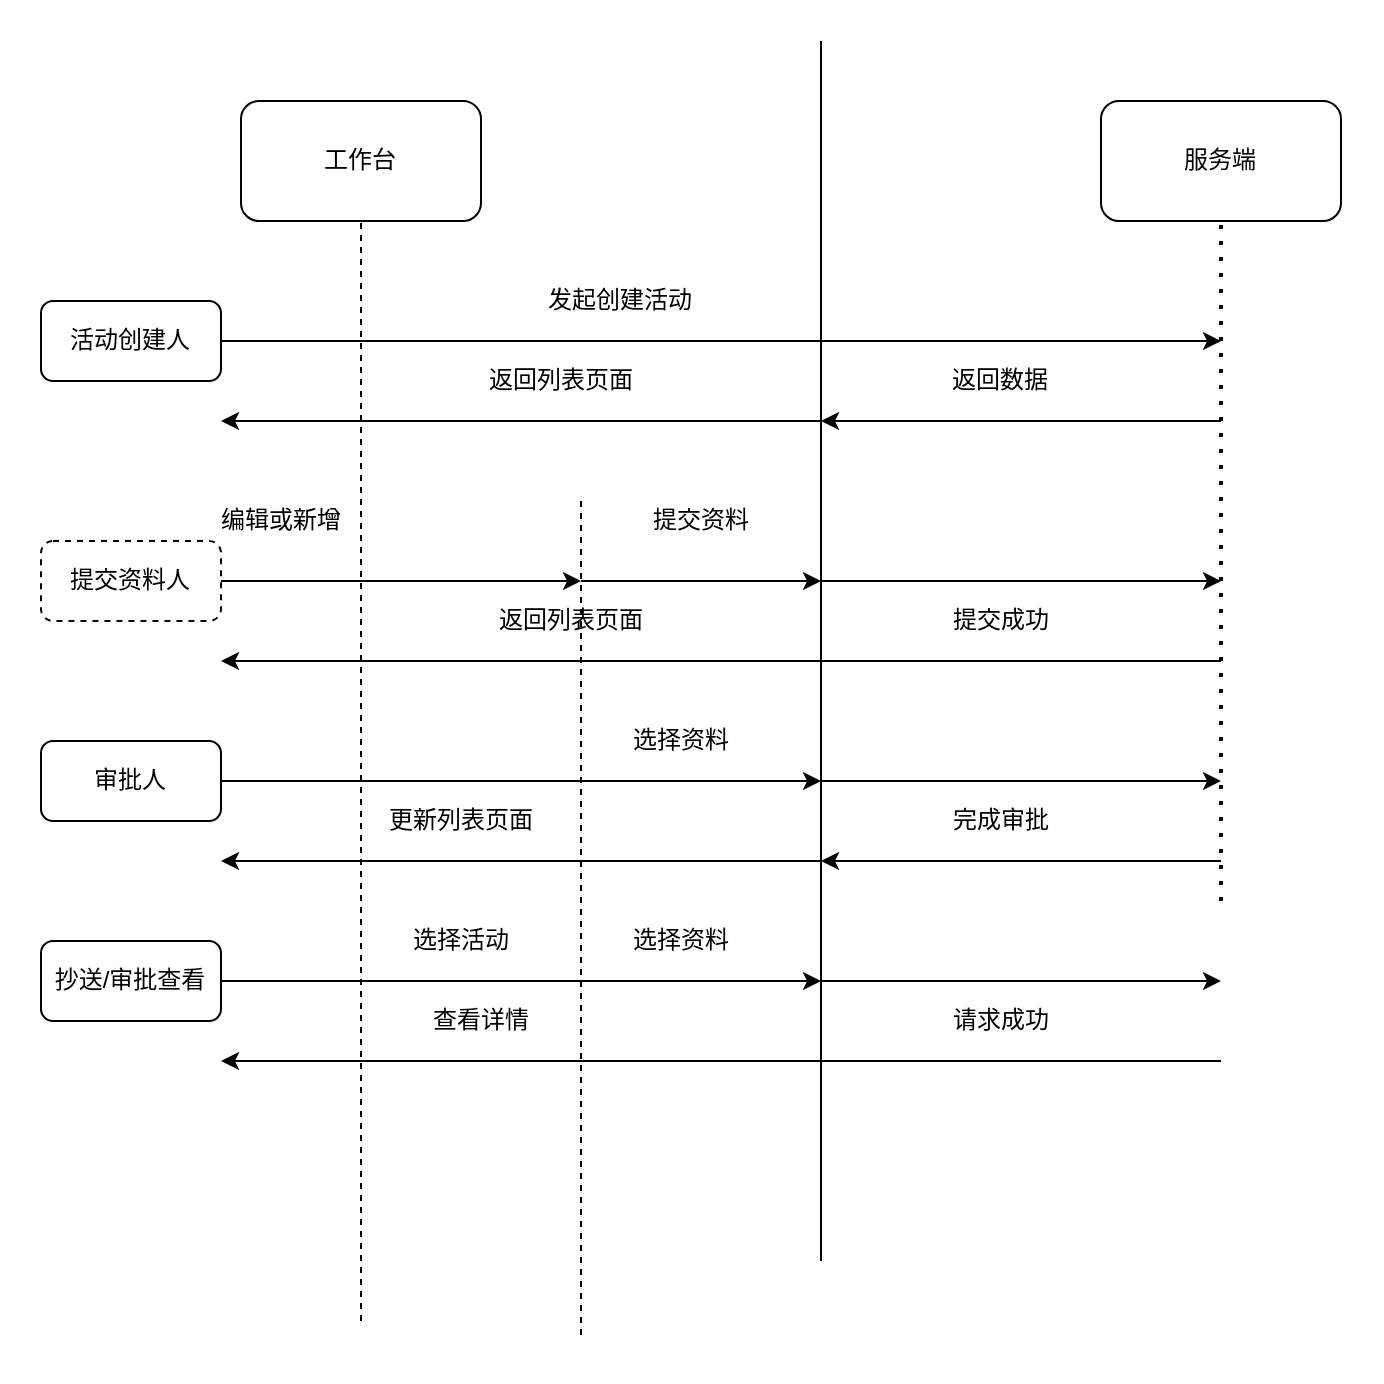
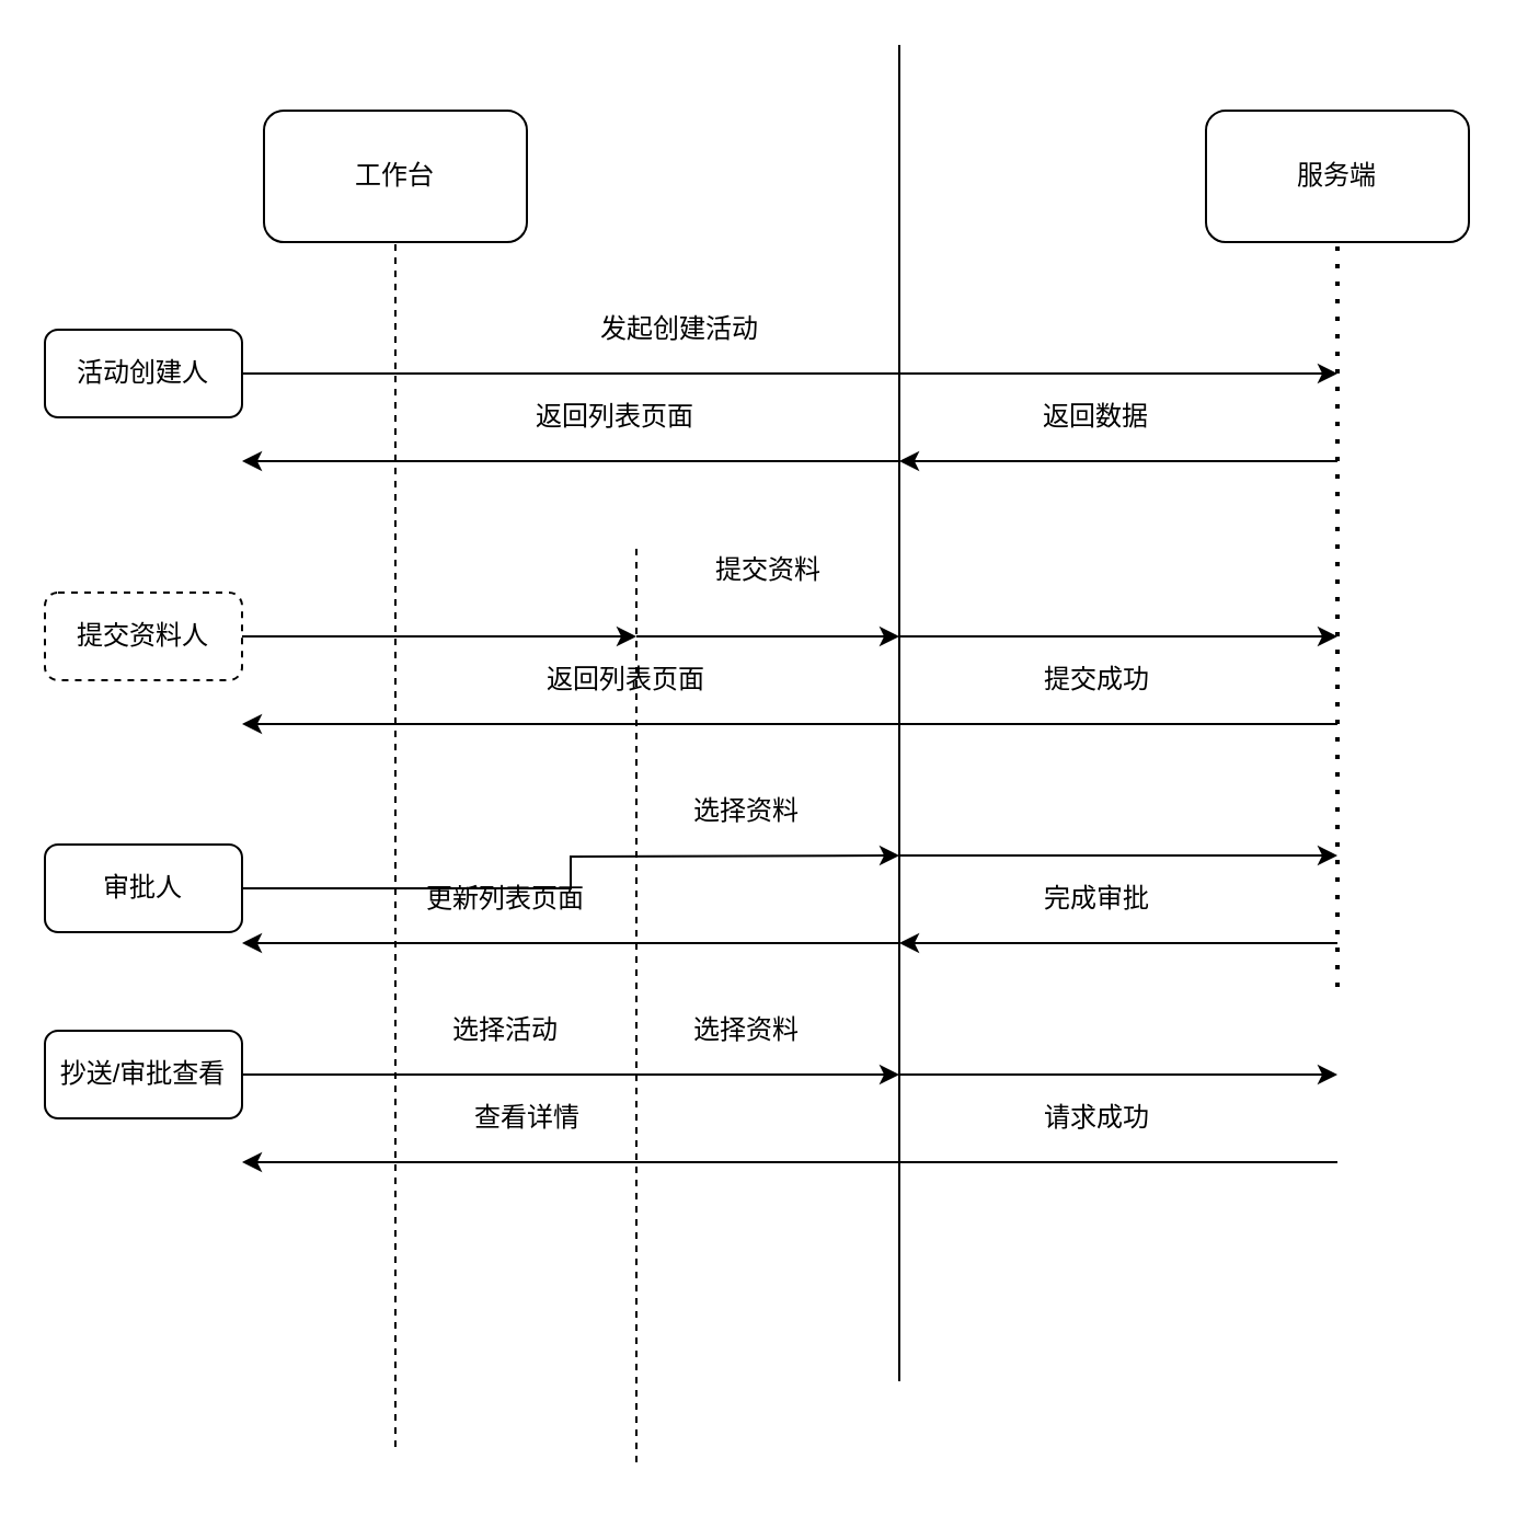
- <mxCell id="35" value="编辑或新增" style="text;html=1;align=center;verticalAlign=middle;resizable=0;points=[];autosize=1;strokeColor=none;" vertex="1" parent="1"><mxGeometry x="100" y="250" width="80" height="20" as="geometry" /></mxCell>
- <mxCell id="24" value="审批人" style="rounded=1;whiteSpace=wrap;html=1;" vertex="1" parent="1"><mxGeometry x="20" y="370" width="90" height="40" as="geometry" /></mxCell>
+ <mxCell id="24" value="审批人" style="rounded=1;whiteSpace=wrap;html=1;" vertex="1" parent="1"><mxGeometry x="20" y="385" width="90" height="40" as="geometry" /></mxCell>
